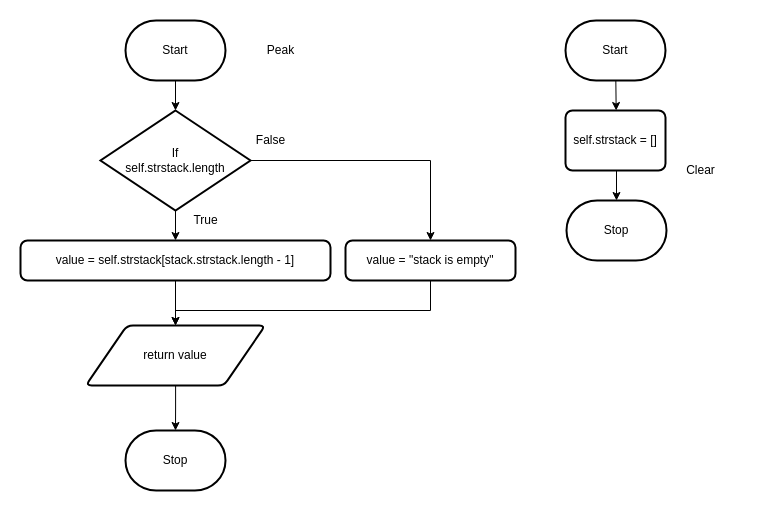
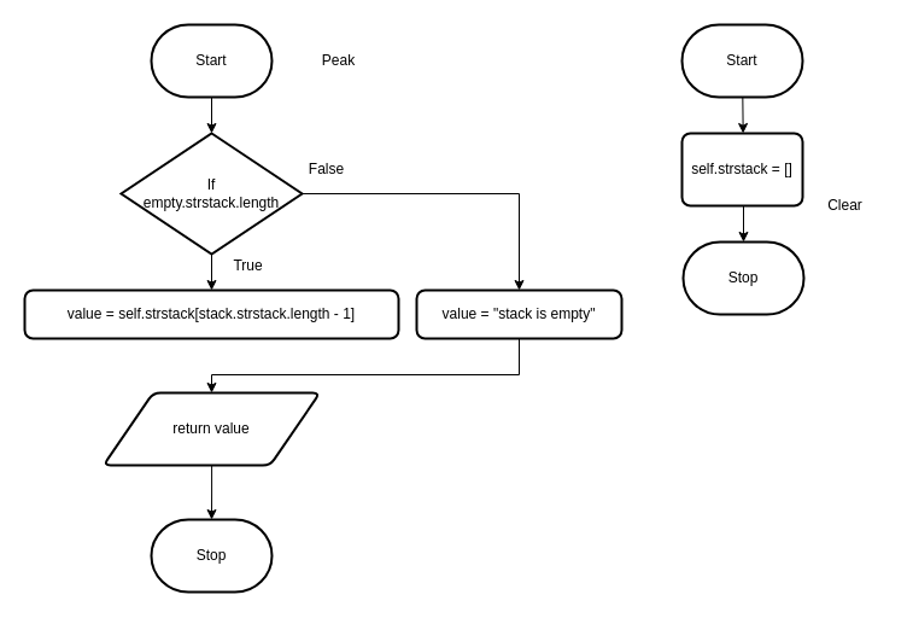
- <mxCell id="15" value="If&lt;br&gt;self.strstack.length" style="strokeWidth=2;html=1;shape=mxgraph.flowchart.decision;whiteSpace=wrap;" parent="1" vertex="1"><mxGeometry x="100" y="110" width="150" height="100" as="geometry" /></mxCell>
+ <mxCell id="15" value="If&lt;br&gt;empty.strstack.length" style="strokeWidth=2;html=1;shape=mxgraph.flowchart.decision;whiteSpace=wrap;" parent="1" vertex="1"><mxGeometry x="100" y="110" width="150" height="100" as="geometry" /></mxCell>
- <mxCell id="19" style="edgeStyle=orthogonalEdgeStyle;rounded=0;html=1;entryX=0.5;entryY=0;entryDx=0;entryDy=0;" edge="1" parent="1" source="20" target="18"><mxGeometry relative="1" as="geometry" /></mxCell>
